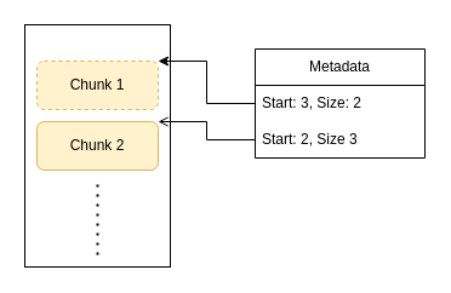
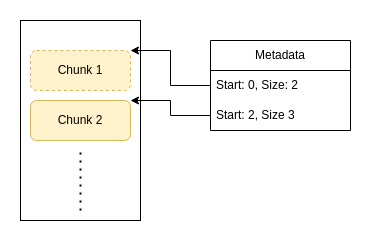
- <mxCell id="7" value="Start: 3, Size: 2" style="text;strokeColor=none;fillColor=none;align=left;verticalAlign=middle;spacingLeft=4;spacingRight=4;overflow=hidden;points=[[0,0.5],[1,0.5]];portConstraint=eastwest;rotatable=0;whiteSpace=wrap;html=1;" vertex="1" parent="6"><mxGeometry y="30" width="140" height="30" as="geometry" /></mxCell>
+ <mxCell id="7" value="Start: 0, Size: 2" style="text;strokeColor=none;fillColor=none;align=left;verticalAlign=middle;spacingLeft=4;spacingRight=4;overflow=hidden;points=[[0,0.5],[1,0.5]];portConstraint=eastwest;rotatable=0;whiteSpace=wrap;html=1;" vertex="1" parent="6"><mxGeometry y="30" width="140" height="30" as="geometry" /></mxCell>
- <mxCell id="10" style="edgeStyle=orthogonalEdgeStyle;rounded=0;orthogonalLoop=1;jettySize=auto;html=1;entryX=1;entryY=0;entryDx=0;entryDy=0;endArrow=open;" edge="1" parent="1" source="8" target="4"><mxGeometry relative="1" as="geometry"><Array as="points"><mxPoint x="170" y="115" /><mxPoint x="170" y="100" /></Array></mxGeometry></mxCell>
+ <mxCell id="10" style="edgeStyle=orthogonalEdgeStyle;rounded=0;orthogonalLoop=1;jettySize=auto;html=1;entryX=1;entryY=0;entryDx=0;entryDy=0;" edge="1" parent="1" source="8" target="4"><mxGeometry relative="1" as="geometry"><Array as="points"><mxPoint x="170" y="115" /><mxPoint x="170" y="100" /></Array></mxGeometry></mxCell>
